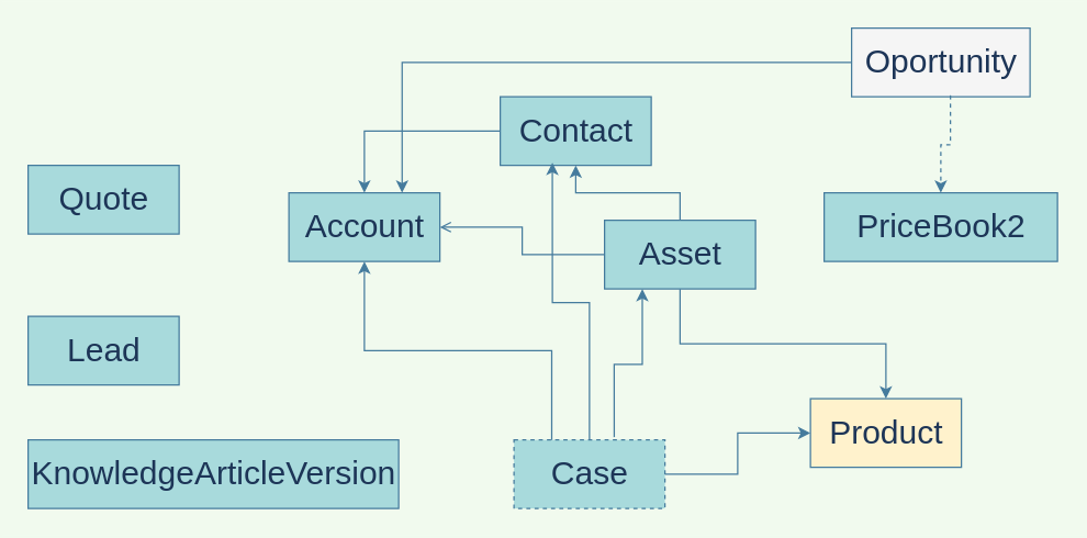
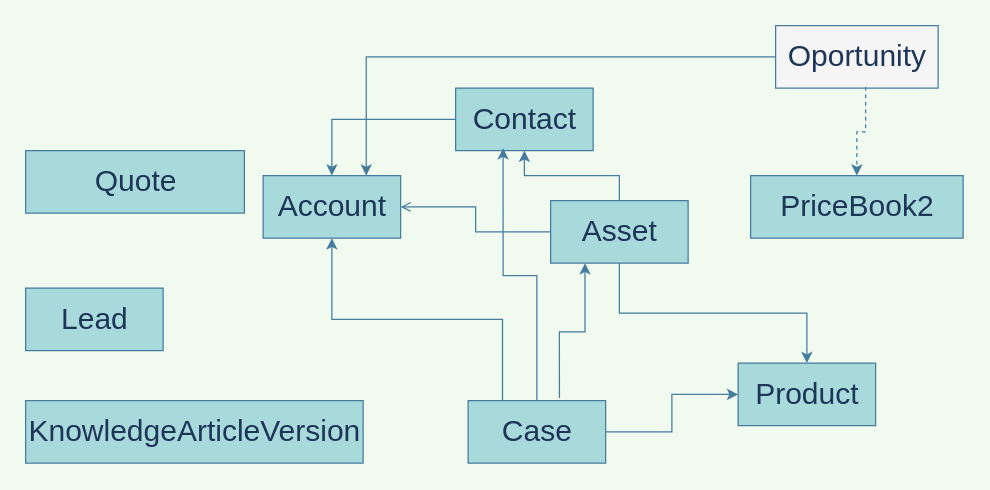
- <mxCell id="11" value="Quote" style="html=1;fontSize=24;fillColor=#A8DADC;strokeColor=#457B9D;fontColor=#1D3557;" parent="1" vertex="1"><mxGeometry x="20" y="120" width="110" height="50" as="geometry" /></mxCell>
+ <mxCell id="11" value="Quote" style="html=1;fontSize=24;fillColor=#A8DADC;strokeColor=#457B9D;fontColor=#1D3557;" parent="1" vertex="1"><mxGeometry x="20" y="120" width="175" height="50" as="geometry" /></mxCell>
- <mxCell id="8" value="Product" style="html=1;fontSize=24;fillColor=#fff2cc;strokeColor=#457B9D;fontColor=#1D3557;" parent="1" vertex="1"><mxGeometry x="590" y="290" width="110" height="50" as="geometry" /></mxCell>
+ <mxCell id="8" value="Product" style="html=1;fontSize=24;fillColor=#A8DADC;strokeColor=#457B9D;fontColor=#1D3557;" parent="1" vertex="1"><mxGeometry x="590" y="290" width="110" height="50" as="geometry" /></mxCell>
- <mxCell id="7" value="Case" style="html=1;fontSize=24;fillColor=#A8DADC;strokeColor=#457B9D;fontColor=#1D3557;dashed=1;" parent="1" vertex="1"><mxGeometry x="374" y="320" width="110" height="50" as="geometry" /></mxCell>
+ <mxCell id="7" value="Case" style="html=1;fontSize=24;fillColor=#A8DADC;strokeColor=#457B9D;fontColor=#1D3557;" parent="1" vertex="1"><mxGeometry x="374" y="320" width="110" height="50" as="geometry" /></mxCell>
